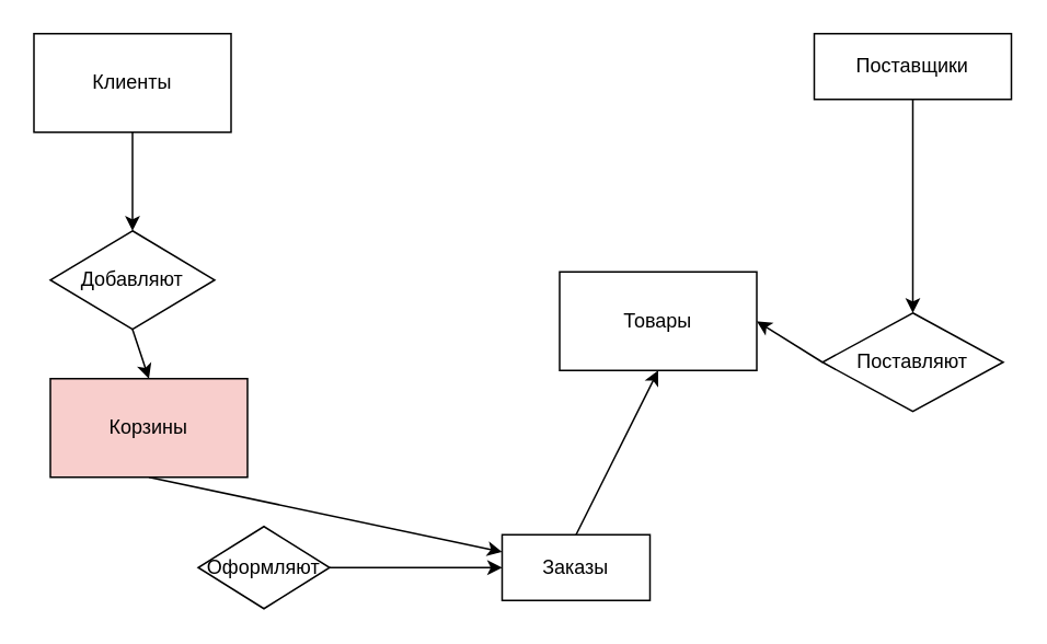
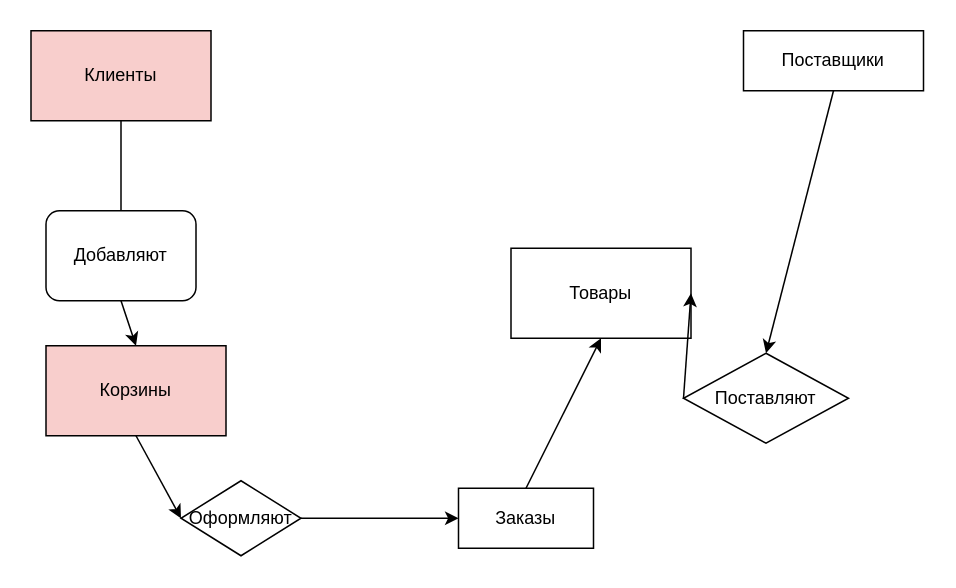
- <mxCell id="2" value="Клиенты" style="rounded=0;whiteSpace=wrap;html=1;" vertex="1" parent="1"><mxGeometry x="20" y="20" width="120" height="60" as="geometry" /></mxCell>
+ <mxCell id="2" value="Клиенты" style="rounded=0;whiteSpace=wrap;html=1;fillColor=#f8cecc;" vertex="1" parent="1"><mxGeometry x="20" y="20" width="120" height="60" as="geometry" /></mxCell>
- <mxCell id="11" value="" style="endArrow=classic;html=1;rounded=0;exitX=0.5;exitY=1;exitDx=0;exitDy=0;entryX=0.5;entryY=0;entryDx=0;entryDy=0;" edge="1" parent="1" source="2" target="8"><mxGeometry width="50" height="50" relative="1" as="geometry"><mxPoint x="360" y="180" as="sourcePoint" /><mxPoint x="410" y="130" as="targetPoint" /></mxGeometry></mxCell>
+ <mxCell id="11" value="" style="endArrow=none;html=1;rounded=0;exitX=0.5;exitY=1;exitDx=0;exitDy=0;entryX=0.5;entryY=0;entryDx=0;entryDy=0;" edge="1" parent="1" source="2" target="8"><mxGeometry width="50" height="50" relative="1" as="geometry"><mxPoint x="360" y="180" as="sourcePoint" /><mxPoint x="410" y="130" as="targetPoint" /></mxGeometry></mxCell>
- <mxCell id="8" value="Добавляют" style="rhombus;whiteSpace=wrap;html=1;" vertex="1" parent="1"><mxGeometry x="30" y="140" width="100" height="60" as="geometry" /></mxCell>
+ <mxCell id="8" value="Добавляют" style="whiteSpace=wrap;html=1;rounded=1;" vertex="1" parent="1"><mxGeometry x="30" y="140" width="100" height="60" as="geometry" /></mxCell>
- <mxCell id="4" value="Поставляют" style="rhombus;whiteSpace=wrap;html=1;" vertex="1" parent="1"><mxGeometry x="500" y="190" width="110" height="60" as="geometry" /></mxCell>
+ <mxCell id="4" value="Поставляют" style="rhombus;whiteSpace=wrap;html=1;" vertex="1" parent="1"><mxGeometry x="455" y="235" width="110" height="60" as="geometry" /></mxCell>
- <mxCell id="13" value="" style="endArrow=classic;html=1;rounded=0;exitX=0.5;exitY=1;exitDx=0;exitDy=0;" edge="1" parent="1" source="9" target="14"><mxGeometry width="50" height="50" relative="1" as="geometry"><mxPoint x="360" y="180" as="sourcePoint" /><mxPoint x="410" y="130" as="targetPoint" /></mxGeometry></mxCell>
+ <mxCell id="13" value="" style="endArrow=classic;html=1;rounded=0;exitX=0.5;exitY=1;exitDx=0;exitDy=0;entryX=0;entryY=0.5;entryDx=0;entryDy=0;" edge="1" parent="1" source="9" target="10"><mxGeometry width="50" height="50" relative="1" as="geometry"><mxPoint x="360" y="180" as="sourcePoint" /><mxPoint x="410" y="130" as="targetPoint" /></mxGeometry></mxCell>
